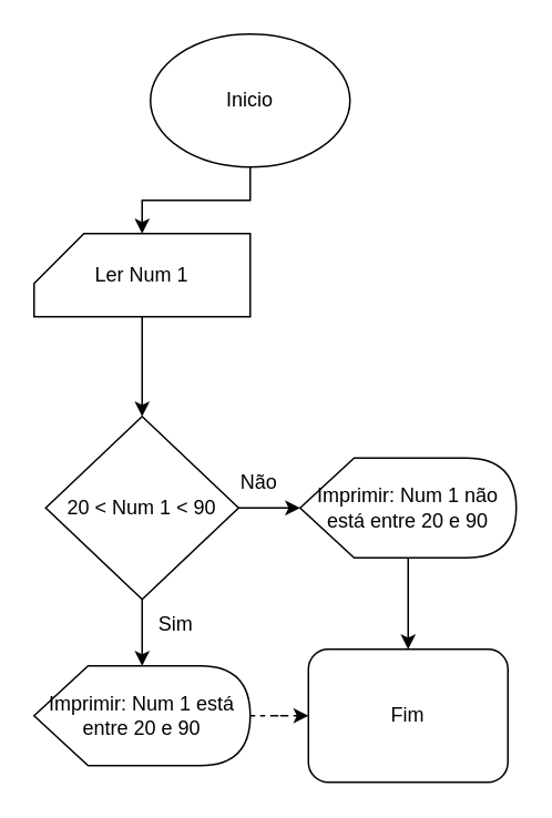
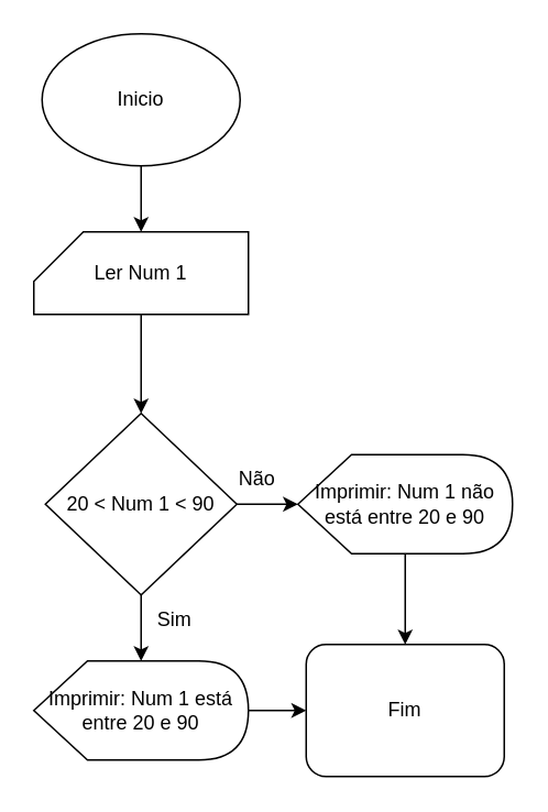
- <mxCell id="3" value="Inicio" style="ellipse;whiteSpace=wrap;html=1;" vertex="1" parent="1"><mxGeometry x="90" y="20" width="120" height="80" as="geometry" /></mxCell>
+ <mxCell id="3" value="Inicio" style="ellipse;whiteSpace=wrap;html=1;" vertex="1" parent="1"><mxGeometry x="25" y="20" width="120" height="80" as="geometry" /></mxCell>
- <mxCell id="9" value="" style="edgeStyle=orthogonalEdgeStyle;rounded=0;orthogonalLoop=1;jettySize=auto;html=1;dashed=1;" edge="1" parent="1" source="10" target="15"><mxGeometry relative="1" as="geometry" /></mxCell>
+ <mxCell id="9" value="" style="edgeStyle=orthogonalEdgeStyle;rounded=0;orthogonalLoop=1;jettySize=auto;html=1;" edge="1" parent="1" source="10" target="15"><mxGeometry relative="1" as="geometry" /></mxCell>
